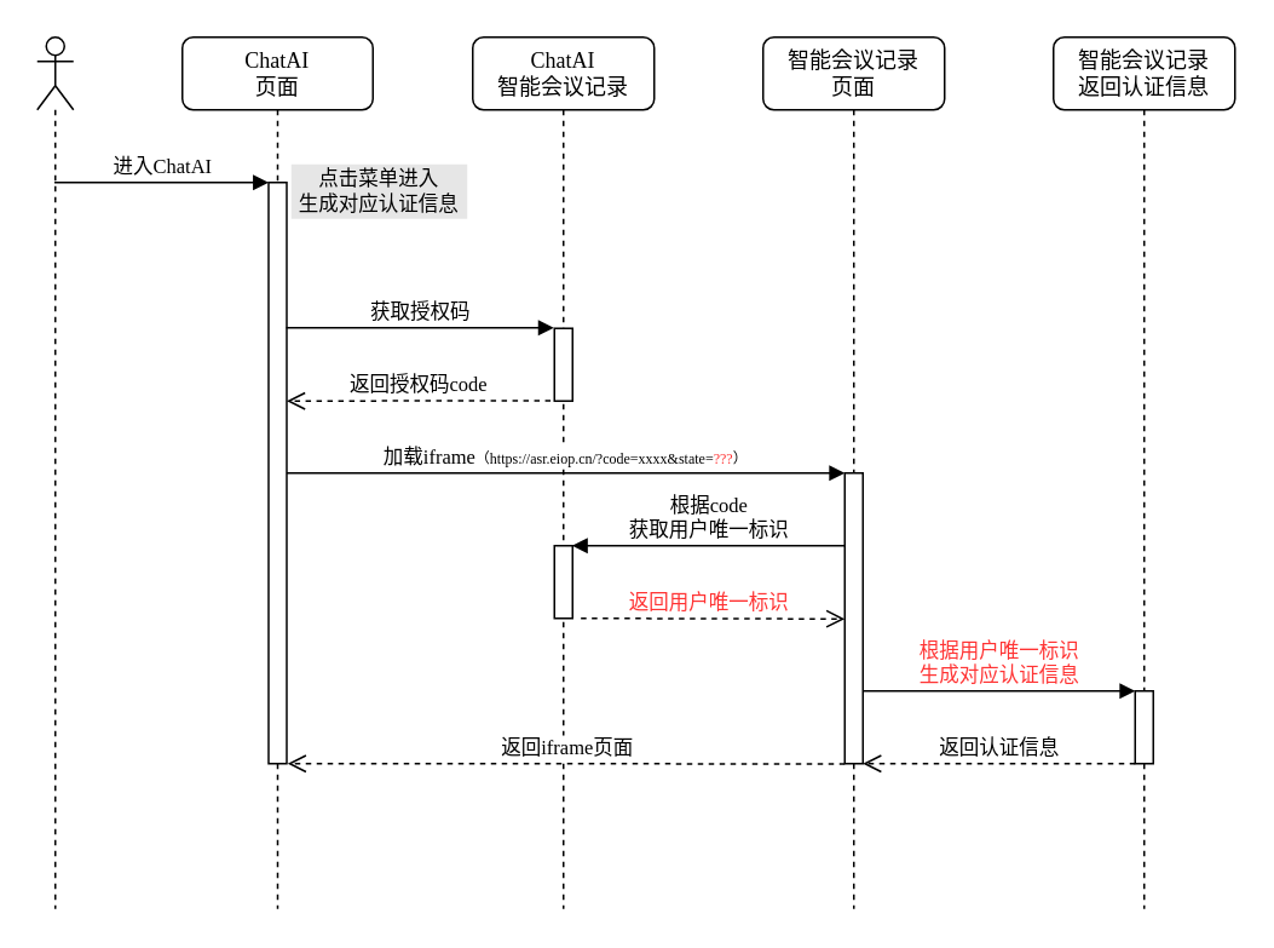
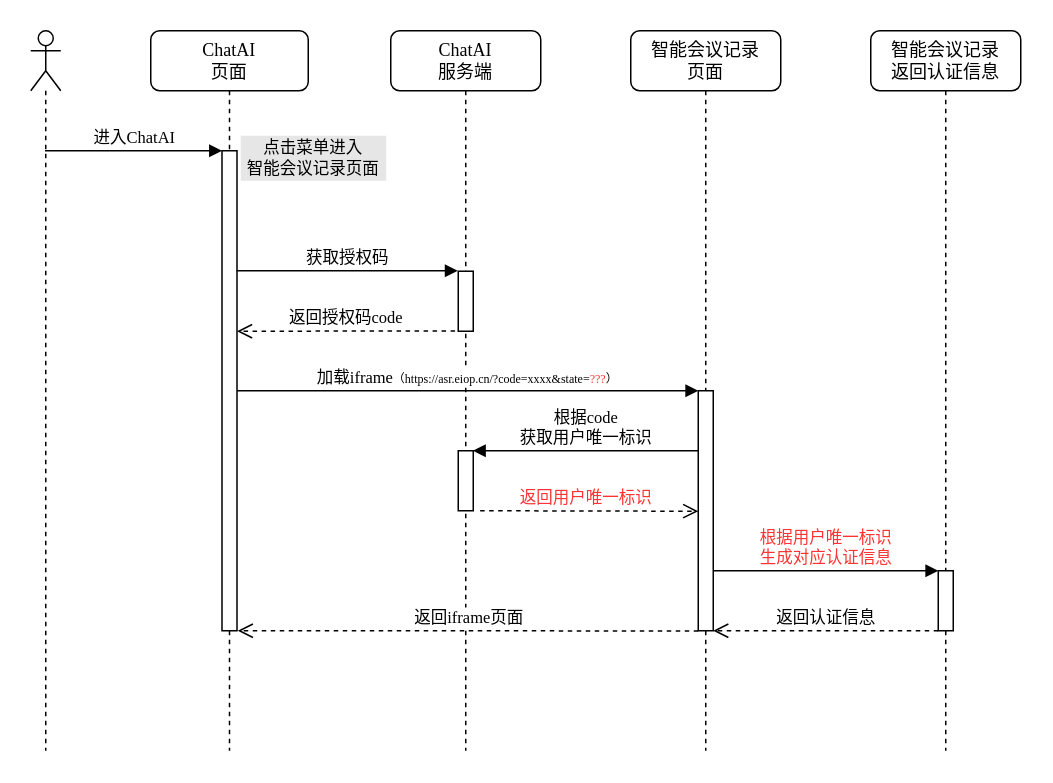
- <mxCell id="2" value="ChatAI&lt;br&gt;&lt;div&gt;智能会议记录&lt;/div&gt;" style="shape=umlLifeline;perimeter=lifelinePerimeter;whiteSpace=wrap;html=1;container=1;collapsible=0;recursiveResize=0;outlineConnect=0;rounded=1;shadow=0;comic=0;labelBackgroundColor=none;strokeWidth=1;fontFamily=Verdana;fontSize=12;align=center;" vertex="1" parent="1"><mxGeometry x="260" y="20" width="100" height="480" as="geometry" /></mxCell>
+ <mxCell id="2" value="ChatAI&lt;br&gt;&lt;div&gt;服务端&lt;/div&gt;" style="shape=umlLifeline;perimeter=lifelinePerimeter;whiteSpace=wrap;html=1;container=1;collapsible=0;recursiveResize=0;outlineConnect=0;rounded=1;shadow=0;comic=0;labelBackgroundColor=none;strokeWidth=1;fontFamily=Verdana;fontSize=12;align=center;" vertex="1" parent="1"><mxGeometry x="260" y="20" width="100" height="480" as="geometry" /></mxCell>
- <mxCell id="16" value="&lt;span style=&quot;font-family: Verdana; text-wrap-mode: nowrap;&quot;&gt;点击菜单进入&lt;/span&gt;&lt;div style=&quot;font-family: Verdana; text-wrap-mode: nowrap;&quot;&gt;生成对应认证信息&lt;/div&gt;" style="text;html=1;align=center;verticalAlign=middle;whiteSpace=wrap;rounded=0;fontSize=11;fillColor=#E6E6E6;" vertex="1" parent="1"><mxGeometry x="160" y="90" width="97" height="30" as="geometry" /></mxCell>
+ <mxCell id="16" value="&lt;span style=&quot;font-family: Verdana; text-wrap-mode: nowrap;&quot;&gt;点击菜单进入&lt;/span&gt;&lt;div style=&quot;font-family: Verdana; text-wrap-mode: nowrap;&quot;&gt;智能会议记录页面&lt;/div&gt;" style="text;html=1;align=center;verticalAlign=middle;whiteSpace=wrap;rounded=0;fontSize=11;fillColor=#E6E6E6;" vertex="1" parent="1"><mxGeometry x="160" y="90" width="97" height="30" as="geometry" /></mxCell>
